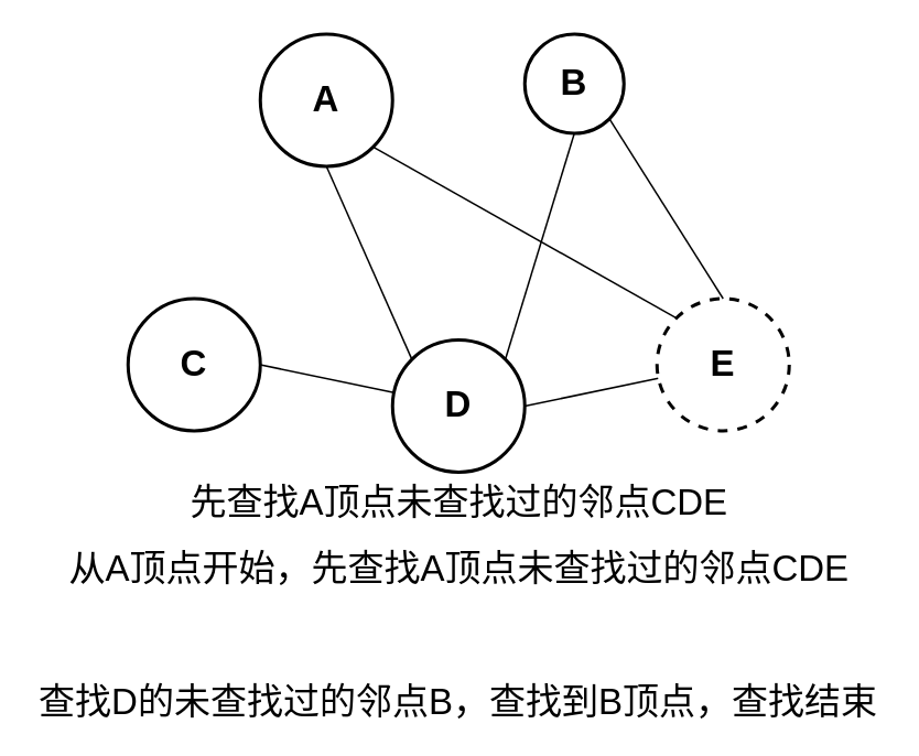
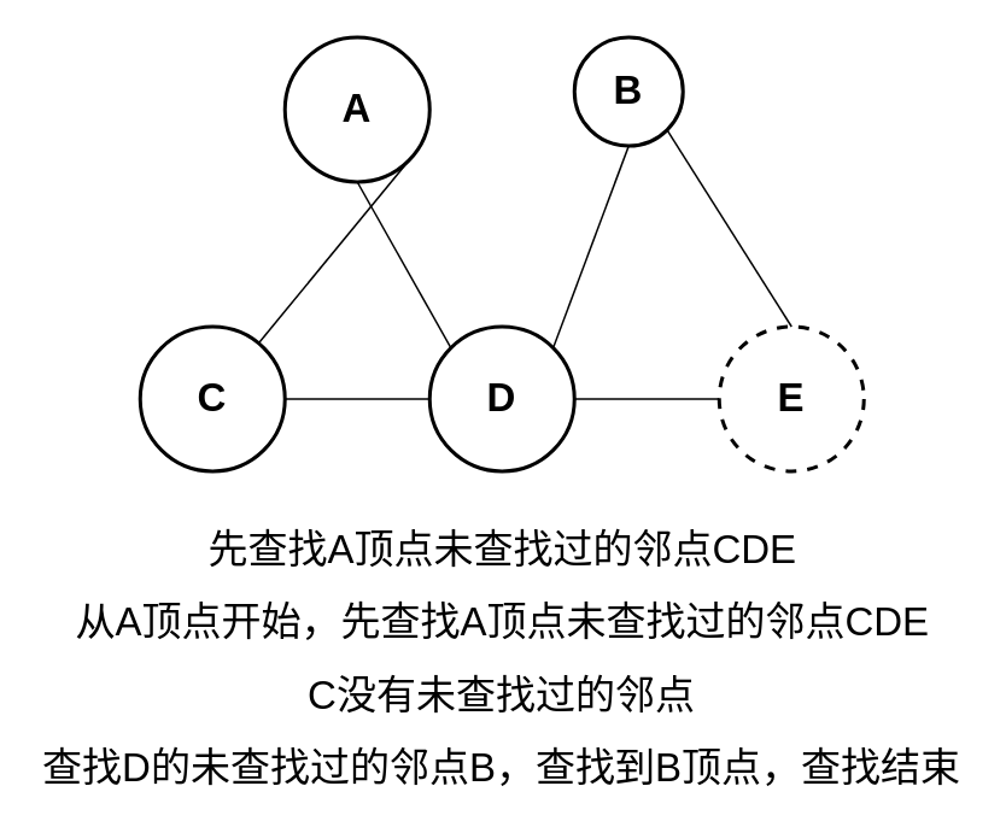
- <mxCell id="2" style="edgeStyle=none;rounded=0;orthogonalLoop=1;jettySize=auto;html=1;exitX=1;exitY=1;exitDx=0;exitDy=0;entryX=0;entryY=0;entryDx=0;entryDy=0;endArrow=none;endFill=0;" parent="1" source="4" target="8" edge="1"><mxGeometry relative="1" as="geometry" /></mxCell>
+ <mxCell id="2" style="edgeStyle=none;rounded=0;orthogonalLoop=1;jettySize=auto;html=1;exitX=1;exitY=1;exitDx=0;exitDy=0;endArrow=none;endFill=0;" parent="1" source="4" target="10" edge="1"><mxGeometry relative="1" as="geometry" /></mxCell>
- <mxCell id="7" value="D" style="ellipse;whiteSpace=wrap;html=1;aspect=fixed;strokeWidth=2;fontSize=22;fontStyle=1" parent="1" vertex="1"><mxGeometry x="237" y="205" width="80" height="80" as="geometry" /></mxCell>
+ <mxCell id="7" value="D" style="ellipse;whiteSpace=wrap;html=1;aspect=fixed;strokeWidth=2;fontSize=22;fontStyle=1" parent="1" vertex="1"><mxGeometry x="237" y="180" width="80" height="80" as="geometry" /></mxCell>
+ <mxCell id="16" value="C没有未查找过的邻点" style="text;html=1;strokeColor=none;fillColor=none;align=center;verticalAlign=middle;whiteSpace=wrap;rounded=0;fontSize=22;" parent="1" vertex="1"><mxGeometry x="165" y="375" width="224" height="20" as="geometry" /></mxCell>
